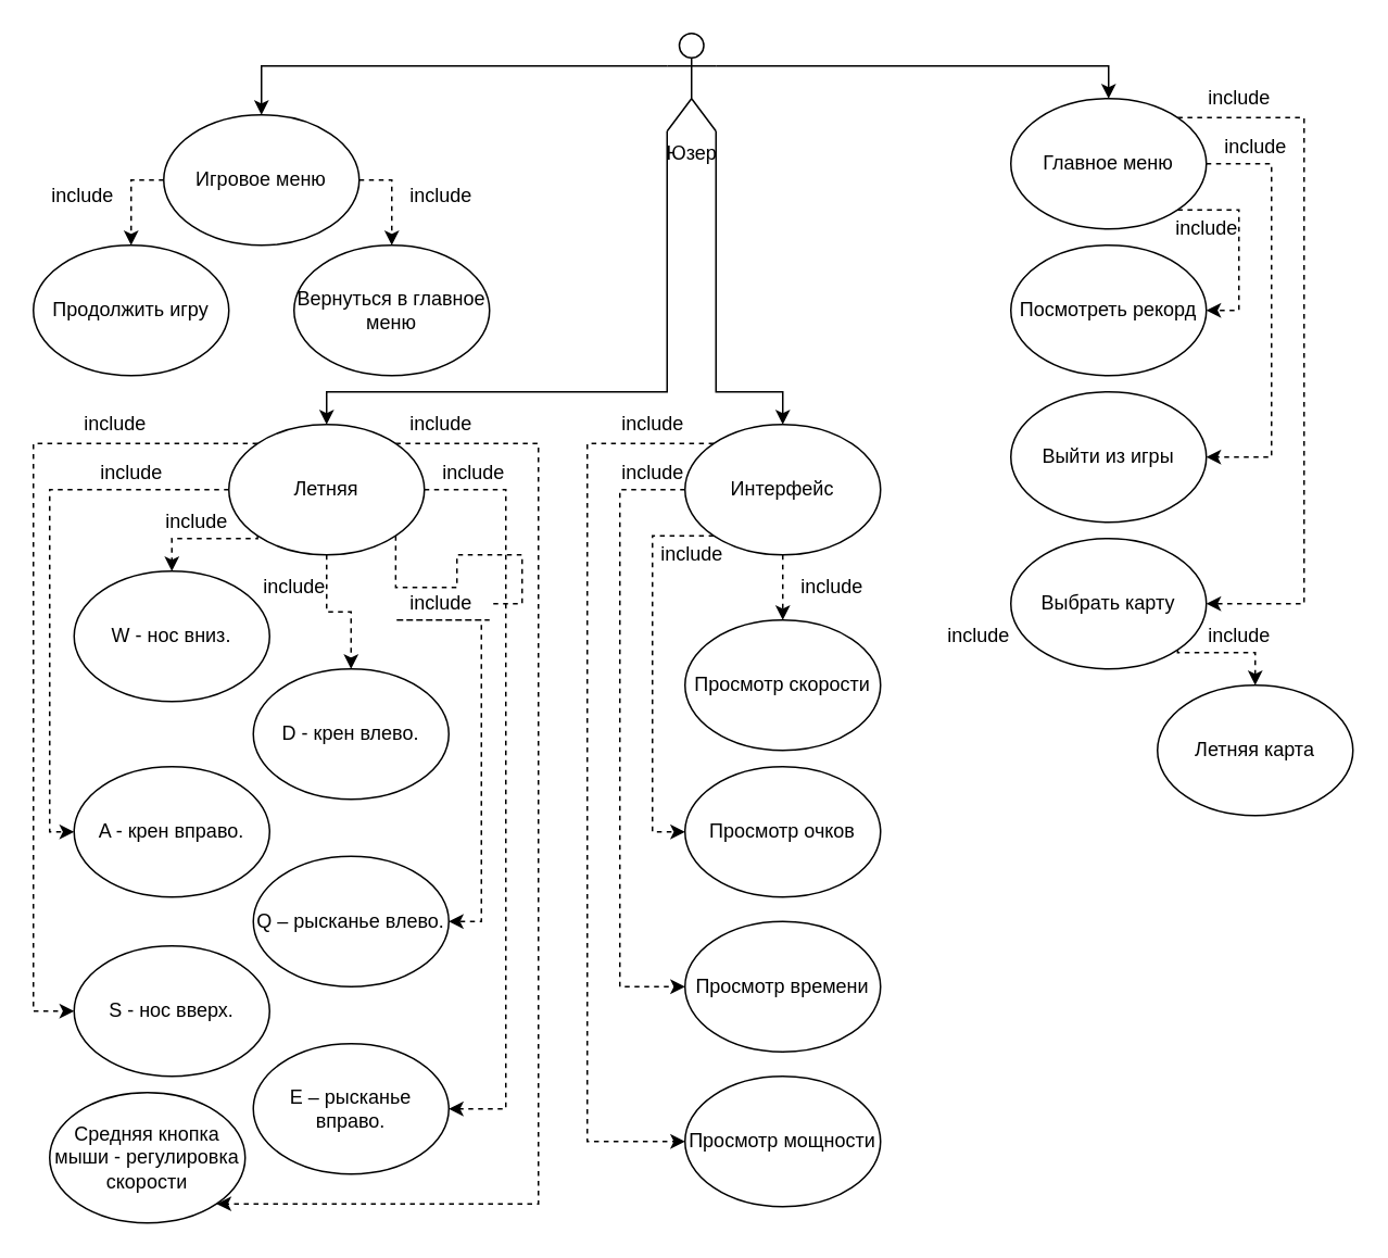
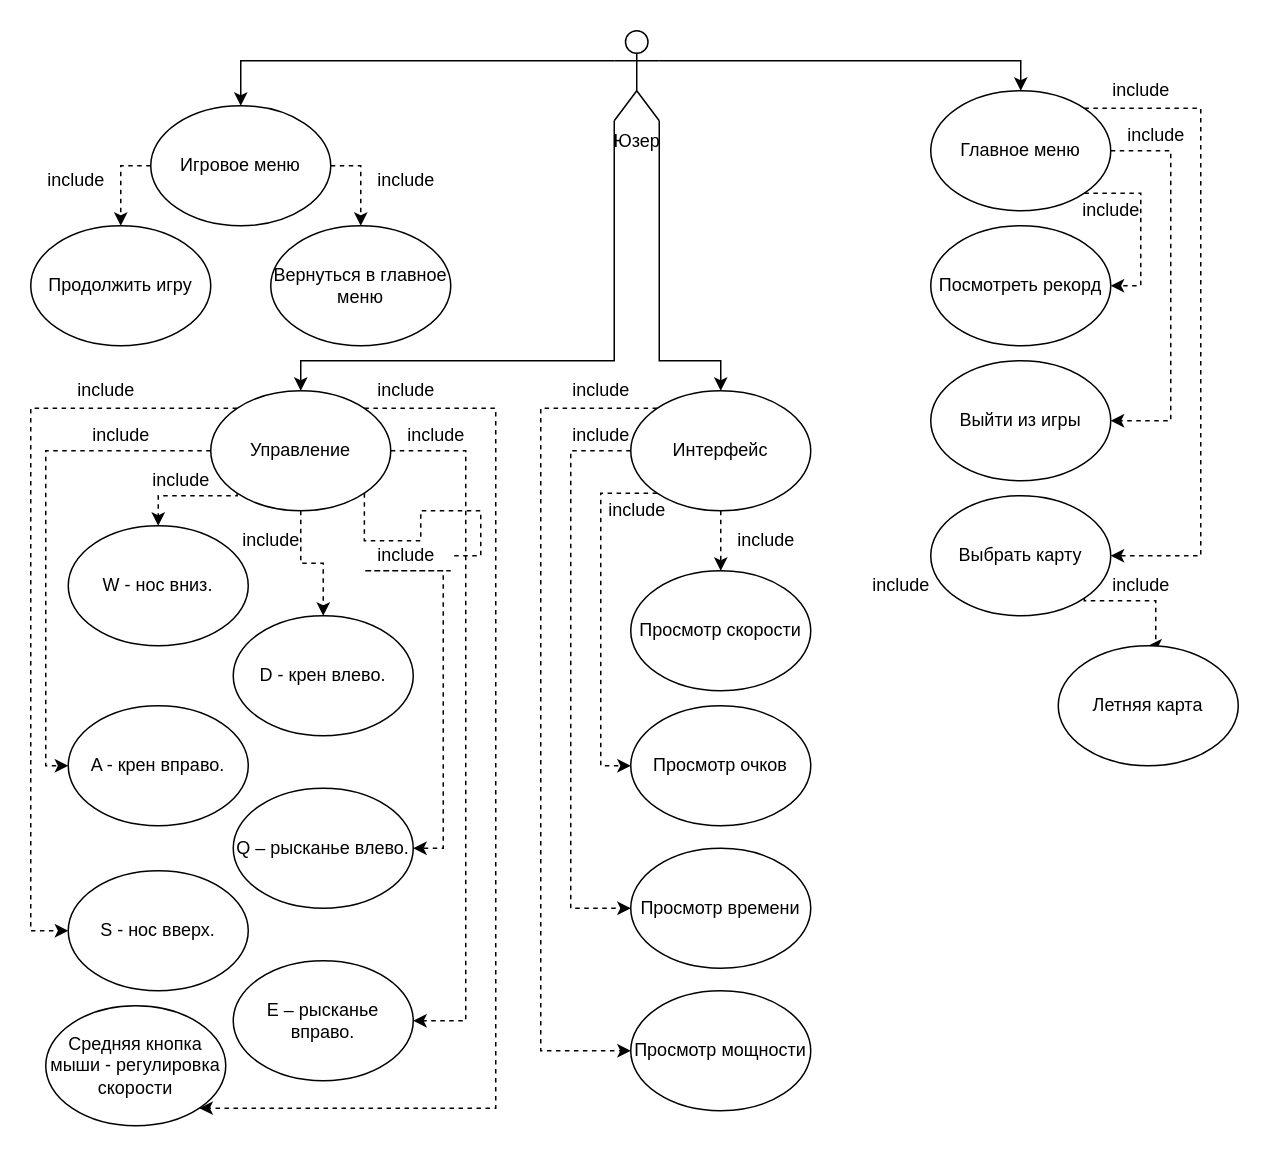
- <mxCell id="33" value="Летняя" style="ellipse;whiteSpace=wrap;html=1;" vertex="1" parent="1"><mxGeometry x="140" y="260" width="120" height="80" as="geometry" /></mxCell>
+ <mxCell id="33" value="Управление" style="ellipse;whiteSpace=wrap;html=1;" vertex="1" parent="1"><mxGeometry x="140" y="260" width="120" height="80" as="geometry" /></mxCell>
- <mxCell id="20" value="Летняя карта" style="ellipse;whiteSpace=wrap;html=1;" vertex="1" parent="1"><mxGeometry x="710" y="420" width="120" height="80" as="geometry" /></mxCell>
+ <mxCell id="20" value="Летняя карта" style="ellipse;whiteSpace=wrap;html=1;" vertex="1" parent="1"><mxGeometry x="705" y="430" width="120" height="80" as="geometry" /></mxCell>
